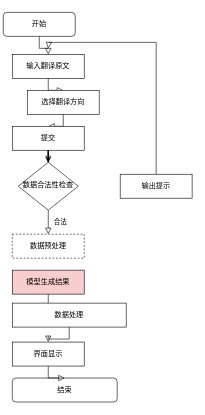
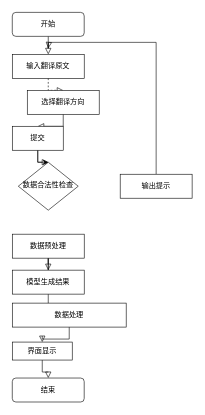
- <mxCell id="3" value="&lt;font face=&quot;Verdana&quot;&gt;开始&lt;/font&gt;" style="rounded=1;whiteSpace=wrap;html=1;fontSize=12;glass=0;strokeWidth=1;shadow=0;" parent="1" vertex="1"><mxGeometry x="5" y="20" width="120" height="40" as="geometry" /></mxCell>
+ <mxCell id="3" value="&lt;font face=&quot;Verdana&quot;&gt;开始&lt;/font&gt;" style="rounded=1;whiteSpace=wrap;html=1;fontSize=12;glass=0;strokeWidth=1;shadow=0;" parent="1" vertex="1"><mxGeometry x="20" y="20" width="120" height="40" as="geometry" /></mxCell>
- <mxCell id="9" value="" style="edgeStyle=orthogonalEdgeStyle;rounded=0;orthogonalLoop=1;jettySize=auto;html=1;labelBackgroundColor=none;endArrow=block;endFill=0;endSize=8;strokeWidth=1;shadow=0;" edge="1" parent="1" source="10" target="12"><mxGeometry relative="1" as="geometry" /></mxCell>
+ <mxCell id="9" value="" style="edgeStyle=orthogonalEdgeStyle;rounded=0;orthogonalLoop=1;jettySize=auto;html=1;labelBackgroundColor=none;endArrow=block;endFill=0;endSize=8;strokeWidth=1;shadow=0;dashed=1;" edge="1" parent="1" source="10" target="12"><mxGeometry relative="1" as="geometry" /></mxCell>
- <mxCell id="15" value="&lt;font face=&quot;Verdana&quot;&gt;提交&lt;/font&gt;" style="rounded=0;whiteSpace=wrap;html=1;" vertex="1" parent="1"><mxGeometry x="20" y="210" width="120" height="40" as="geometry" /></mxCell>
+ <mxCell id="15" value="&lt;font face=&quot;Verdana&quot;&gt;提交&lt;/font&gt;" style="rounded=0;whiteSpace=wrap;html=1;" vertex="1" parent="1"><mxGeometry x="20" y="210" width="85" height="40" as="geometry" /></mxCell>
- <mxCell id="4" value="合法" style="rounded=0;html=1;jettySize=auto;orthogonalLoop=1;fontSize=11;endArrow=block;endFill=0;endSize=8;strokeWidth=1;shadow=0;labelBackgroundColor=none;edgeStyle=orthogonalEdgeStyle;entryX=0.5;entryY=0;entryDx=0;entryDy=0;" parent="1" source="5" target="17" edge="1"><mxGeometry x="-0.059" y="20" relative="1" as="geometry"><mxPoint as="offset" /></mxGeometry></mxCell>
- <mxCell id="17" value="&lt;font face=&quot;Verdana&quot;&gt;数据预处理&lt;/font&gt;" style="rounded=0;whiteSpace=wrap;html=1;dashed=1;" vertex="1" parent="1"><mxGeometry x="20" y="390" width="120" height="40" as="geometry" /></mxCell>
+ <mxCell id="17" value="&lt;font face=&quot;Verdana&quot;&gt;数据预处理&lt;/font&gt;" style="rounded=0;whiteSpace=wrap;html=1;" vertex="1" parent="1"><mxGeometry x="20" y="390" width="120" height="40" as="geometry" /></mxCell>
+ <mxCell id="16" value="" style="edgeStyle=orthogonalEdgeStyle;rounded=0;orthogonalLoop=1;jettySize=auto;html=1;labelBackgroundColor=none;endArrow=block;endFill=0;endSize=8;strokeWidth=1;shadow=0;" edge="1" parent="1" source="17" target="19"><mxGeometry relative="1" as="geometry" /></mxCell>
- <mxCell id="19" value="&lt;font face=&quot;Verdana&quot;&gt;模型生成结果&lt;/font&gt;" style="rounded=0;whiteSpace=wrap;html=1;fillColor=#f8cecc;" vertex="1" parent="1"><mxGeometry x="20" y="450" width="120" height="40" as="geometry" /></mxCell>
+ <mxCell id="19" value="&lt;font face=&quot;Verdana&quot;&gt;模型生成结果&lt;/font&gt;" style="rounded=0;whiteSpace=wrap;html=1;" vertex="1" parent="1"><mxGeometry x="20" y="450" width="120" height="40" as="geometry" /></mxCell>
- <mxCell id="23" value="&lt;font face=&quot;Verdana&quot;&gt;界面显示&lt;/font&gt;" style="rounded=0;whiteSpace=wrap;html=1;" vertex="1" parent="1"><mxGeometry x="20" y="570" width="120" height="40" as="geometry" /></mxCell>
+ <mxCell id="23" value="&lt;font face=&quot;Verdana&quot;&gt;界面显示&lt;/font&gt;" style="rounded=0;whiteSpace=wrap;html=1;" vertex="1" parent="1"><mxGeometry x="20" y="570" width="100" height="30" as="geometry" /></mxCell>
- <mxCell id="6" value="&lt;font face=&quot;Verdana&quot;&gt;结束&lt;/font&gt;" style="rounded=1;whiteSpace=wrap;html=1;fontSize=12;glass=0;strokeWidth=1;shadow=0;" parent="1" vertex="1"><mxGeometry x="20" y="630" width="175" height="40" as="geometry" /></mxCell>
+ <mxCell id="6" value="&lt;font face=&quot;Verdana&quot;&gt;结束&lt;/font&gt;" style="rounded=1;whiteSpace=wrap;html=1;fontSize=12;glass=0;strokeWidth=1;shadow=0;" parent="1" vertex="1"><mxGeometry x="20" y="630" width="120" height="40" as="geometry" /></mxCell>
